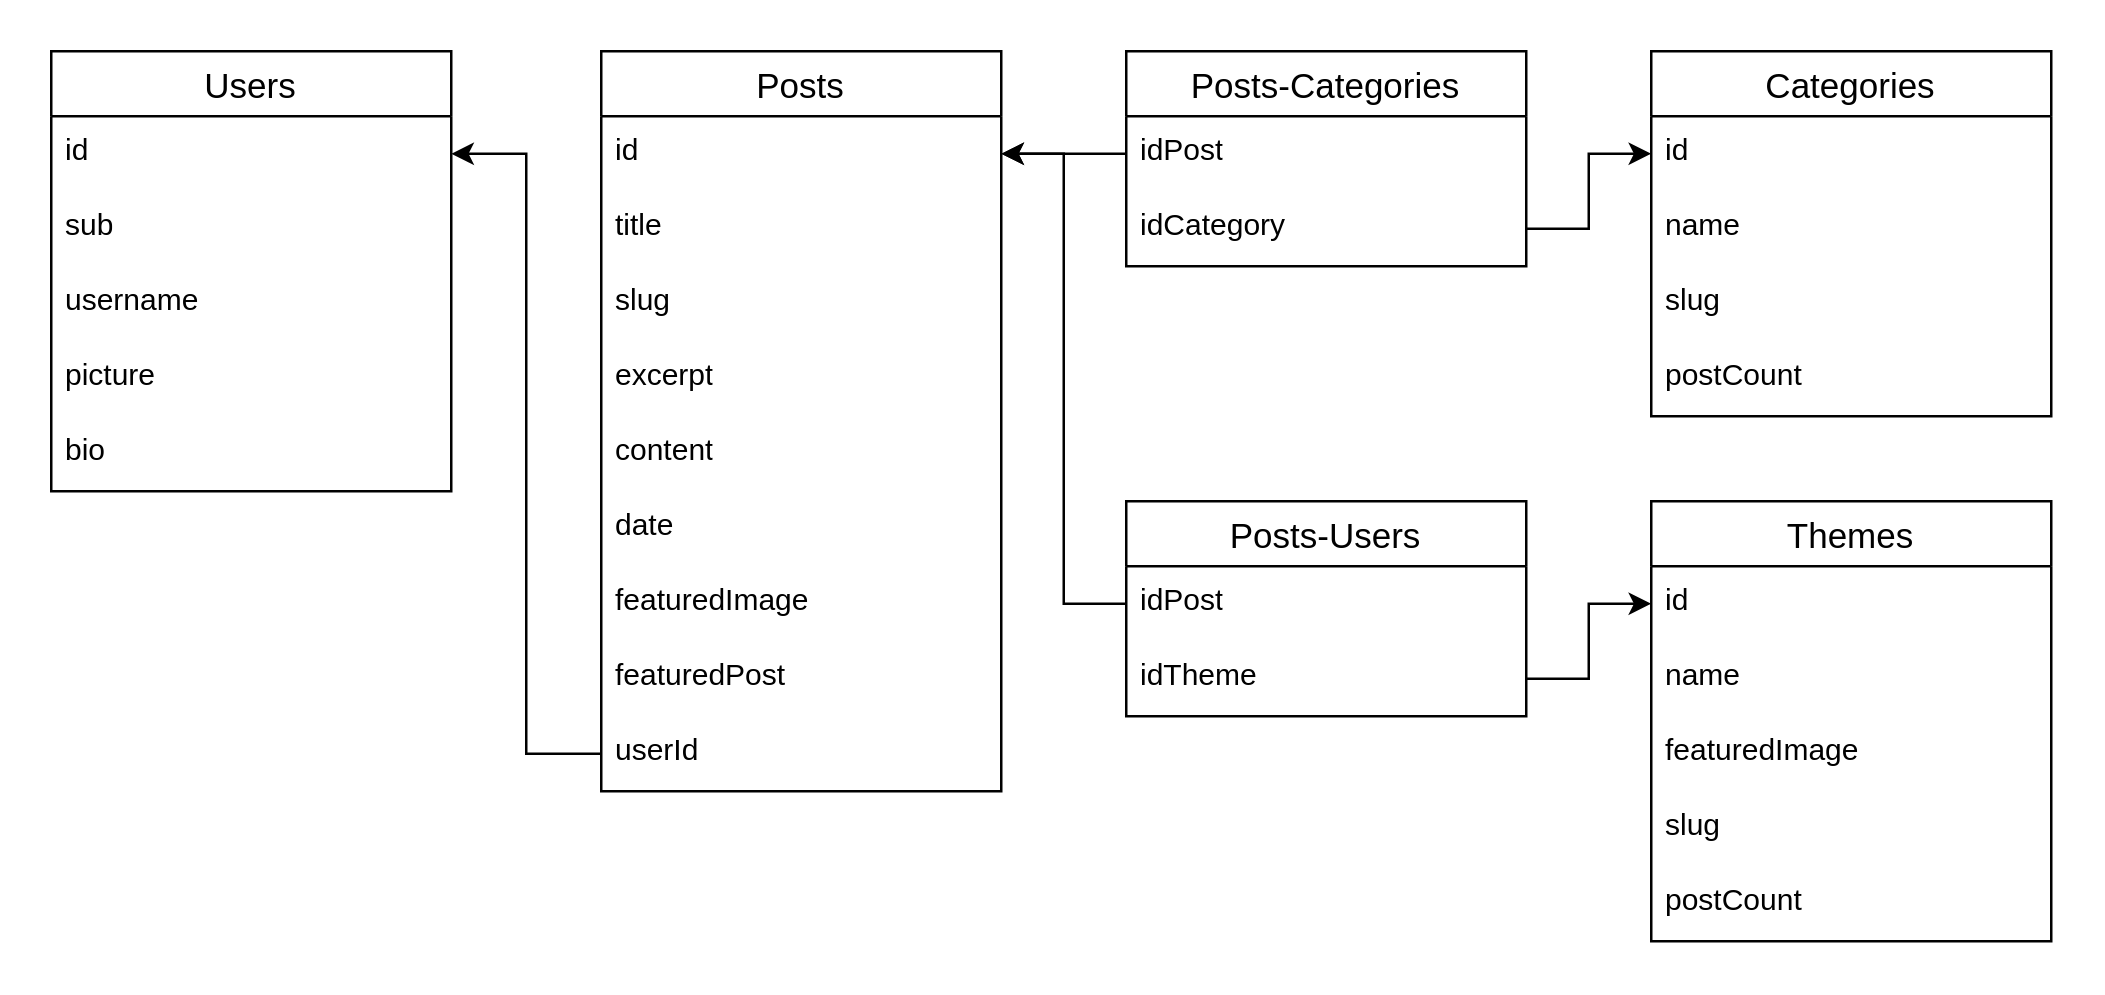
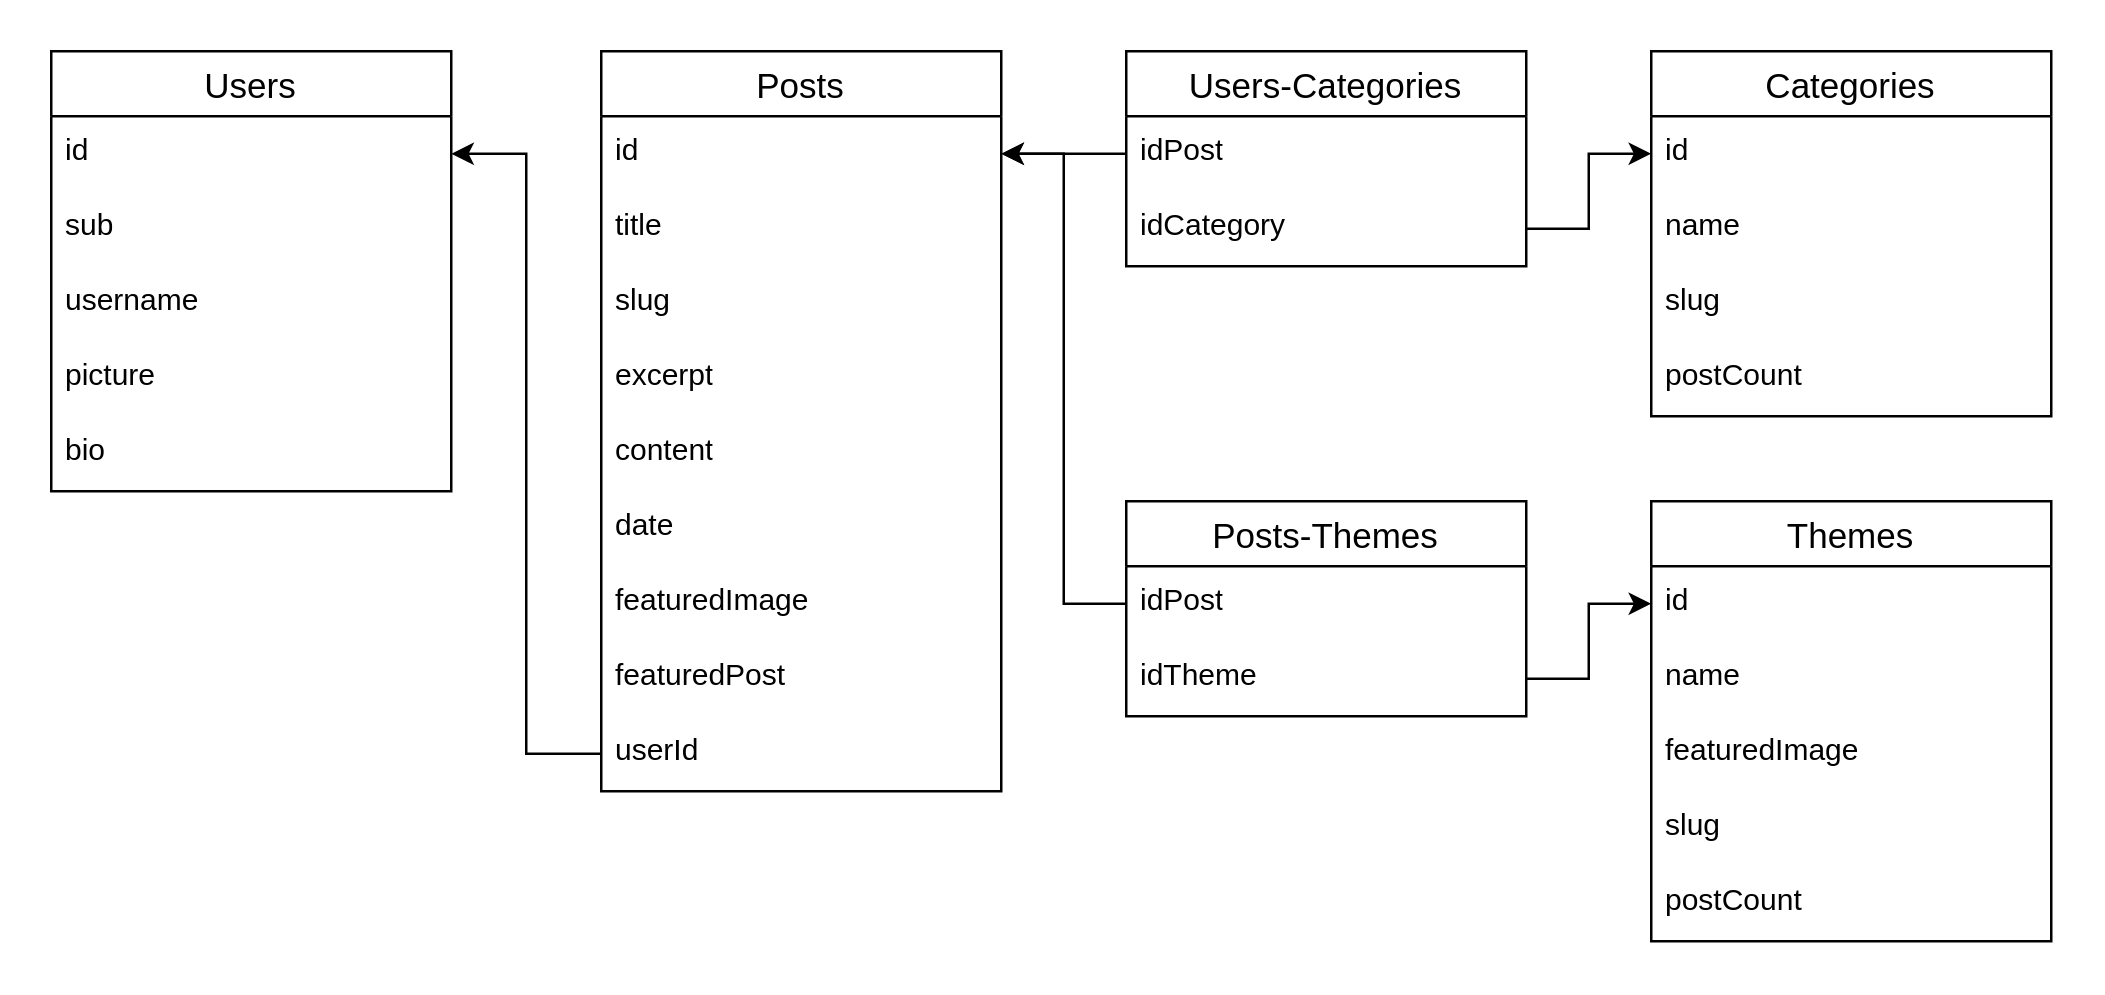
- <mxCell id="24" value="Posts-Categories" style="swimlane;fontStyle=0;childLayout=stackLayout;horizontal=1;startSize=26;horizontalStack=0;resizeParent=1;resizeParentMax=0;resizeLast=0;collapsible=1;marginBottom=0;align=center;fontSize=14;" vertex="1" parent="1"><mxGeometry x="450" y="20" width="160" height="86" as="geometry" /></mxCell>
+ <mxCell id="24" value="Users-Categories" style="swimlane;fontStyle=0;childLayout=stackLayout;horizontal=1;startSize=26;horizontalStack=0;resizeParent=1;resizeParentMax=0;resizeLast=0;collapsible=1;marginBottom=0;align=center;fontSize=14;" vertex="1" parent="1"><mxGeometry x="450" y="20" width="160" height="86" as="geometry" /></mxCell>
- <mxCell id="35" value="Posts-Users" style="swimlane;fontStyle=0;childLayout=stackLayout;horizontal=1;startSize=26;horizontalStack=0;resizeParent=1;resizeParentMax=0;resizeLast=0;collapsible=1;marginBottom=0;align=center;fontSize=14;" vertex="1" parent="1"><mxGeometry x="450" y="200" width="160" height="86" as="geometry" /></mxCell>
+ <mxCell id="35" value="Posts-Themes" style="swimlane;fontStyle=0;childLayout=stackLayout;horizontal=1;startSize=26;horizontalStack=0;resizeParent=1;resizeParentMax=0;resizeLast=0;collapsible=1;marginBottom=0;align=center;fontSize=14;" vertex="1" parent="1"><mxGeometry x="450" y="200" width="160" height="86" as="geometry" /></mxCell>
